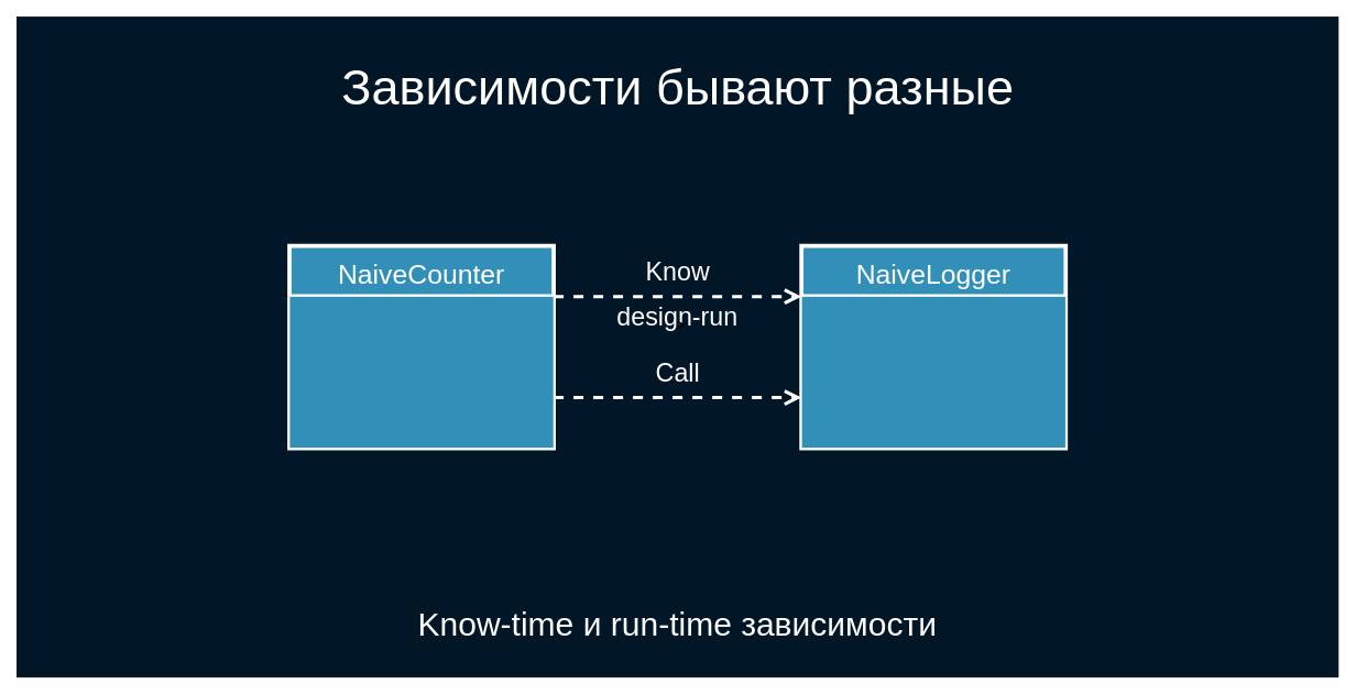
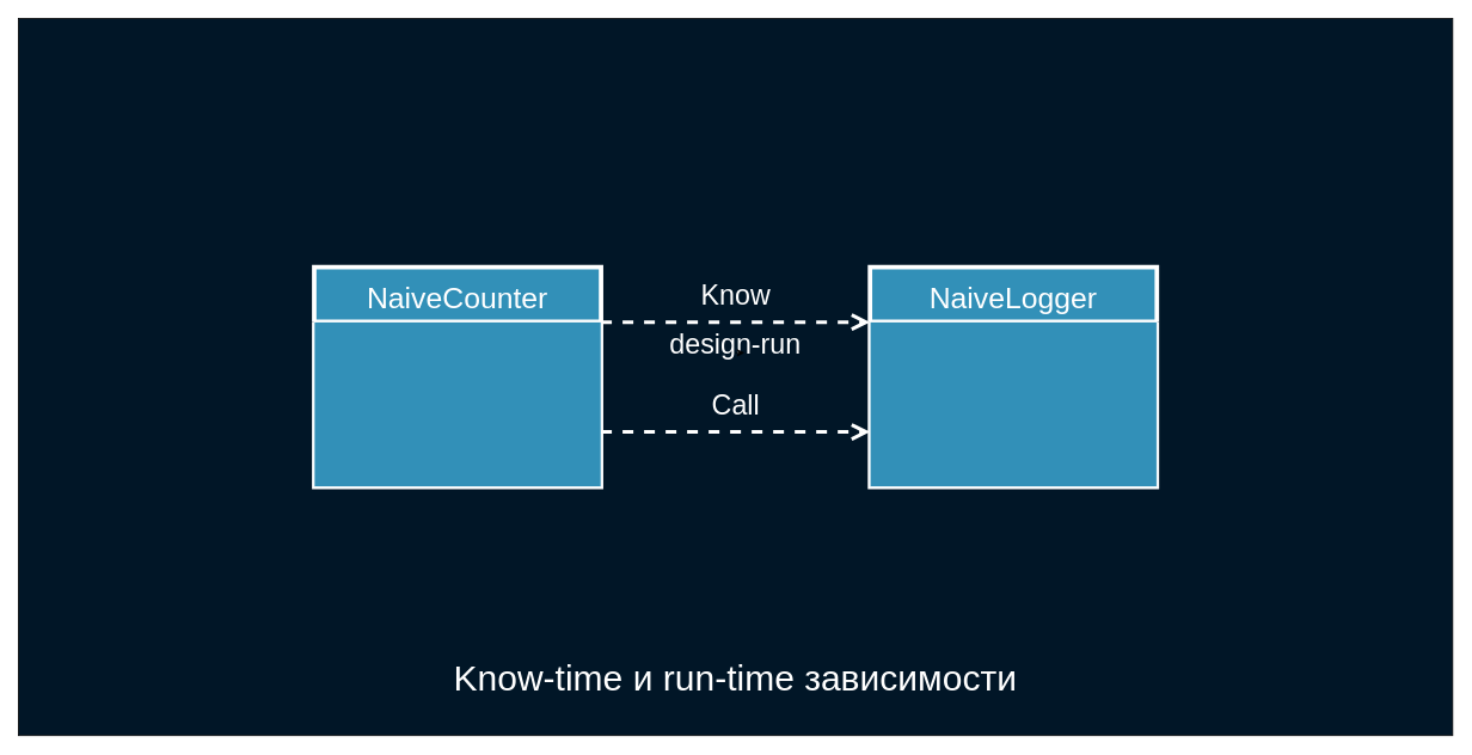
- <mxCell id="10" value="Зависимости бывают разные" style="text;html=1;strokeColor=none;fillColor=none;align=center;verticalAlign=middle;whiteSpace=wrap;rounded=0;fontSize=60;fontColor=#FFFFFF;" parent="1" vertex="1"><mxGeometry x="373.75" y="70" width="892.5" height="70" as="geometry" /></mxCell>
